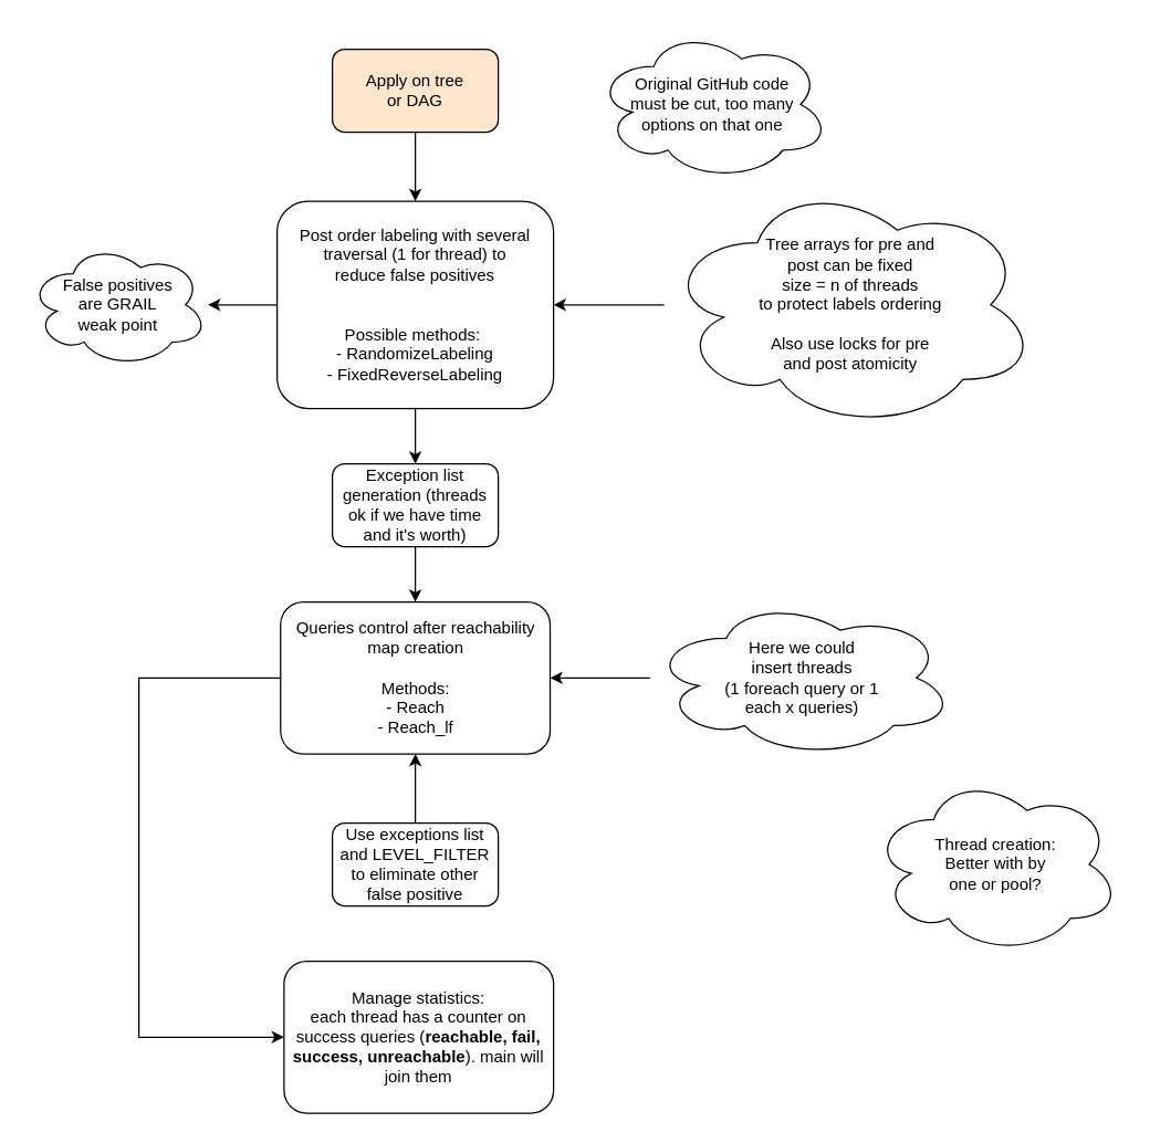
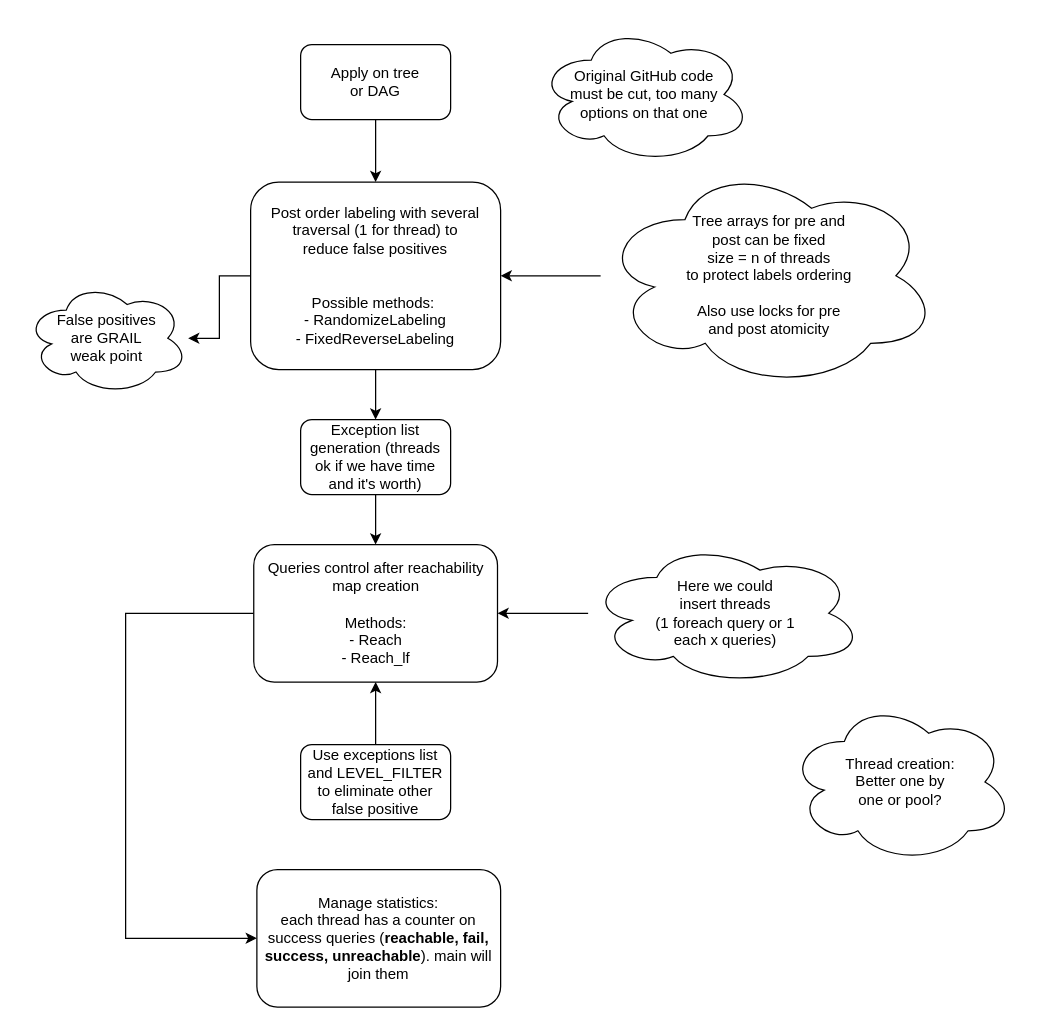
- <mxCell id="10" value="Apply on tree&lt;br&gt;or DAG" style="rounded=1;whiteSpace=wrap;html=1;fillColor=#ffe6cc;" vertex="1" parent="1"><mxGeometry x="240" y="35" width="120" height="60" as="geometry" /></mxCell>
+ <mxCell id="10" value="Apply on tree&lt;br&gt;or DAG" style="rounded=1;whiteSpace=wrap;html=1;" vertex="1" parent="1"><mxGeometry x="240" y="35" width="120" height="60" as="geometry" /></mxCell>
- <mxCell id="8" value="False positives&lt;br&gt;are GRAIL&lt;br&gt;weak point" style="ellipse;shape=cloud;whiteSpace=wrap;html=1;" vertex="1" parent="1"><mxGeometry x="20" y="175" width="130" height="90" as="geometry" /></mxCell>
+ <mxCell id="8" value="False positives&lt;br&gt;are GRAIL&lt;br&gt;weak point" style="ellipse;shape=cloud;whiteSpace=wrap;html=1;" vertex="1" parent="1"><mxGeometry x="20" y="225" width="130" height="90" as="geometry" /></mxCell>
- <mxCell id="20" value="Thread creation:&lt;br&gt;Better with by&lt;br&gt;one or pool?" style="ellipse;shape=cloud;whiteSpace=wrap;html=1;" vertex="1" parent="1"><mxGeometry x="630" y="560" width="180" height="130" as="geometry" /></mxCell>
+ <mxCell id="20" value="Thread creation:&lt;br&gt;Better one by&lt;br&gt;one or pool?" style="ellipse;shape=cloud;whiteSpace=wrap;html=1;" vertex="1" parent="1"><mxGeometry x="630" y="560" width="180" height="130" as="geometry" /></mxCell>
